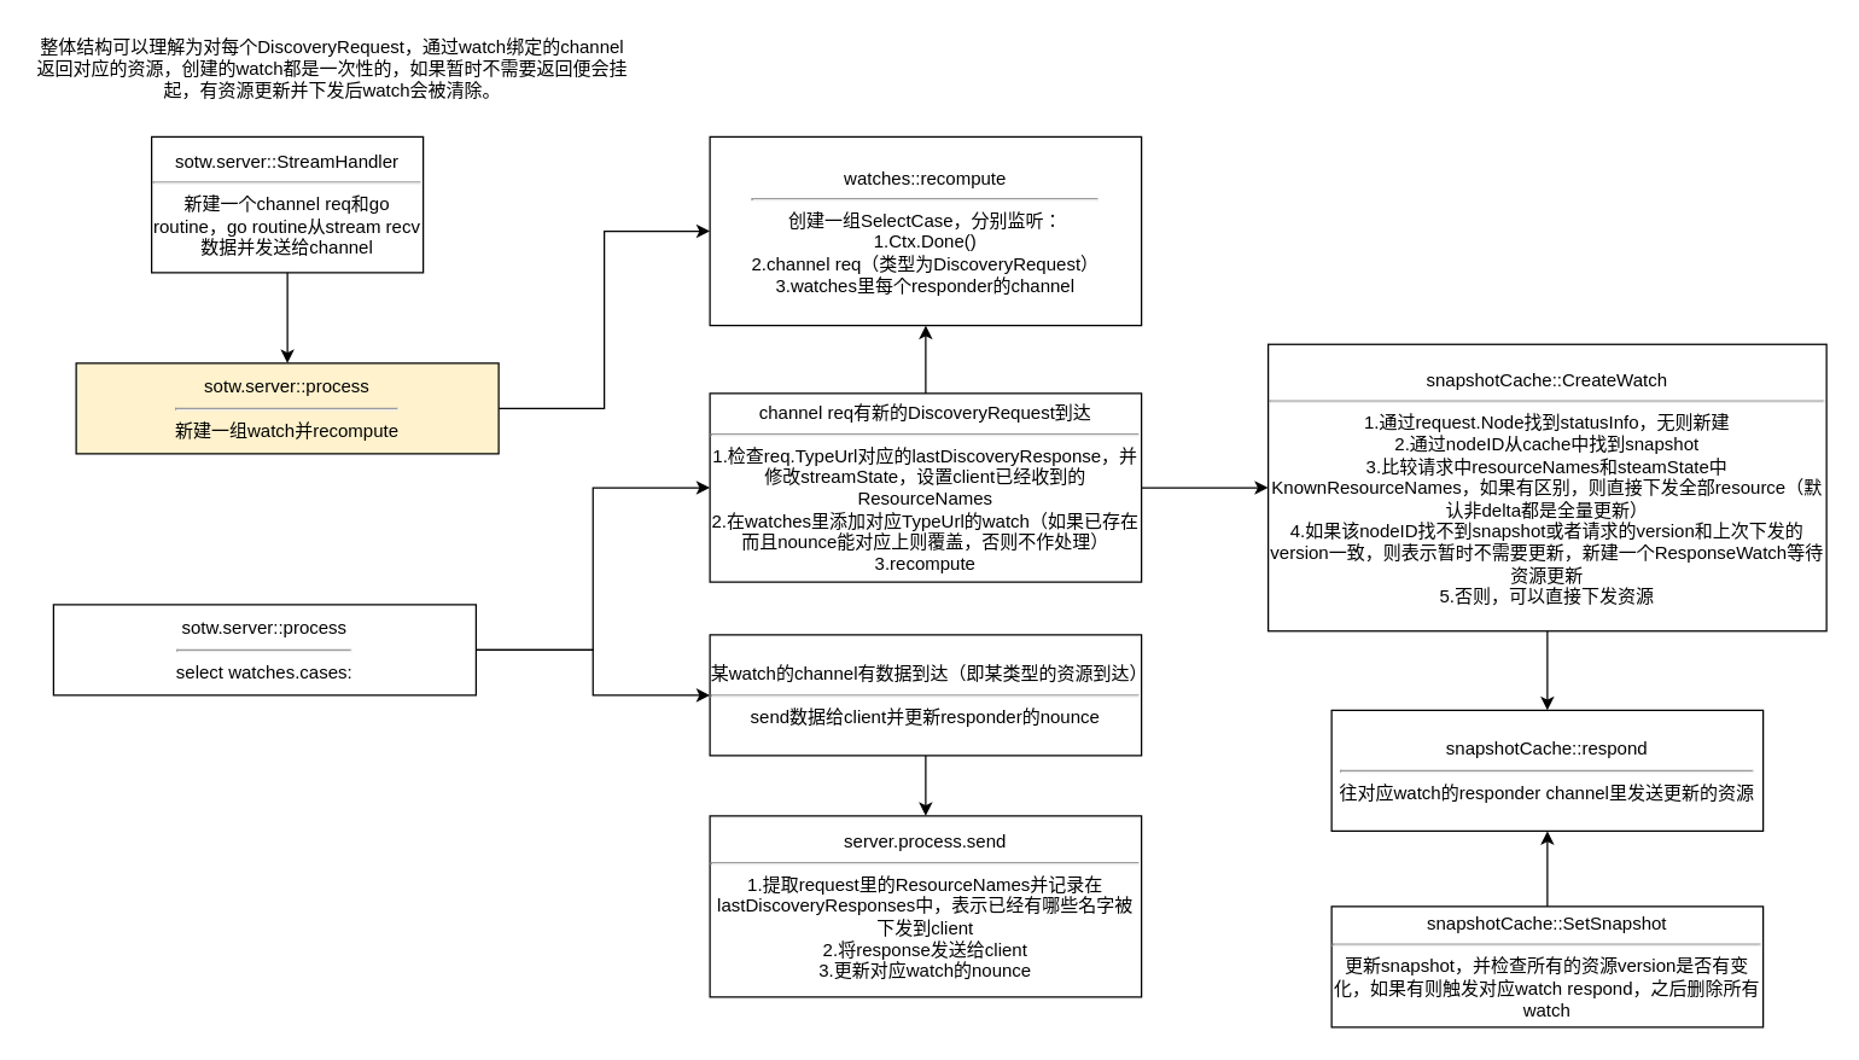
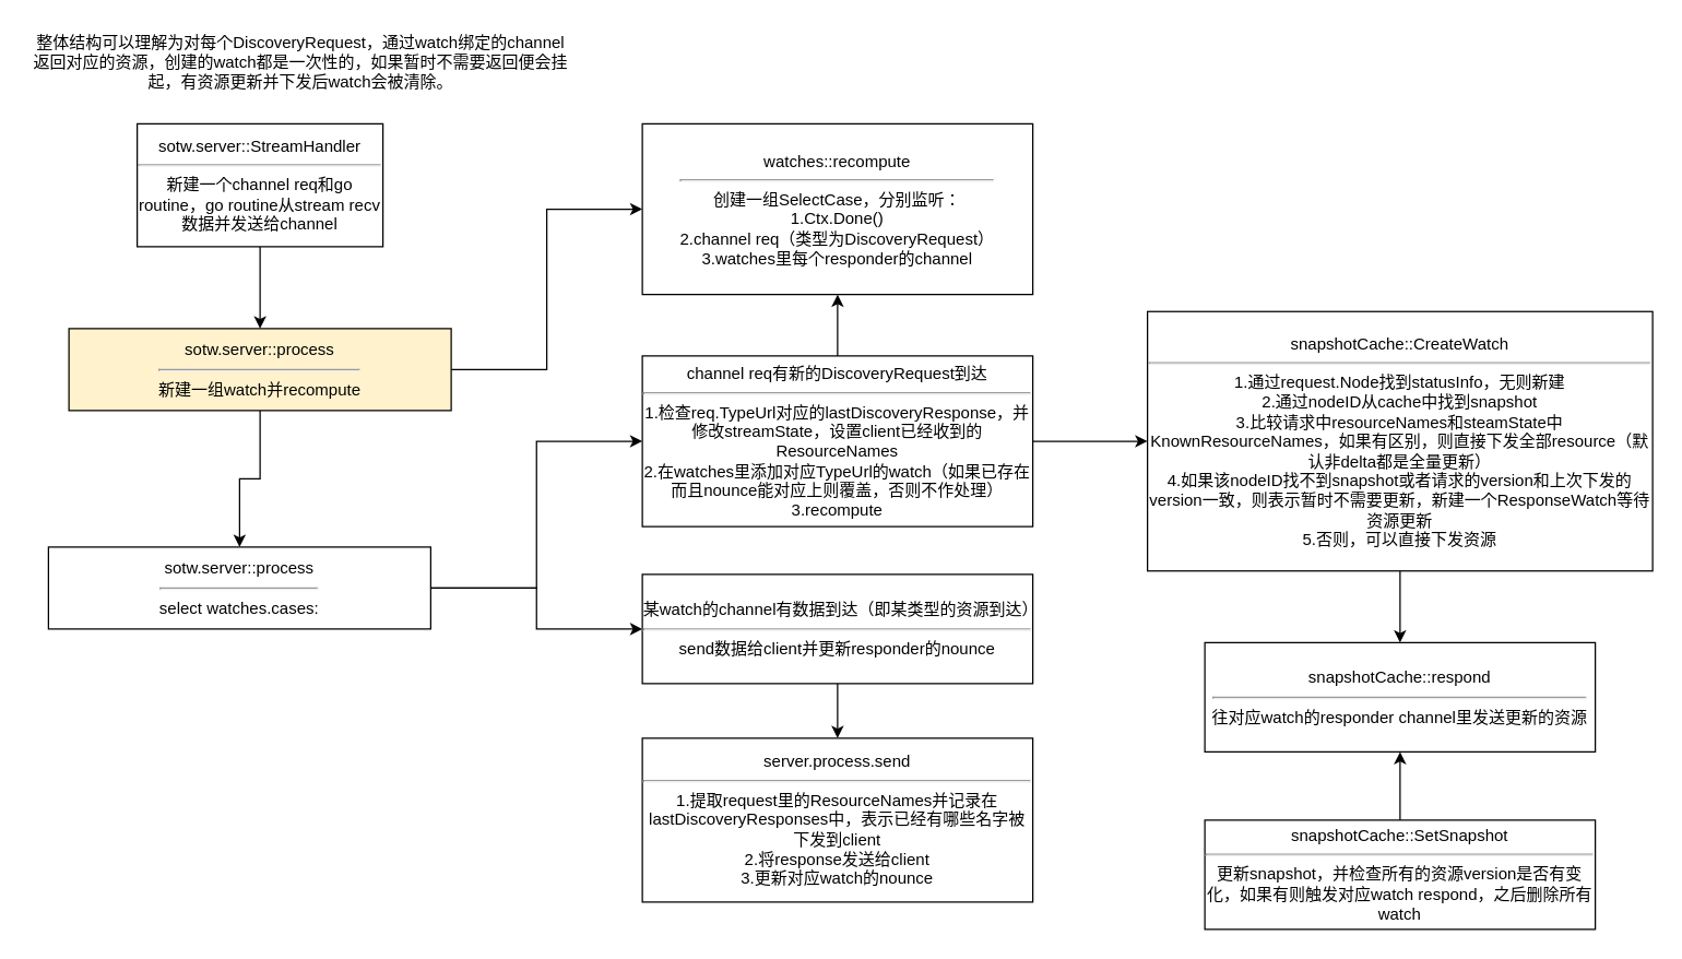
+ <mxCell id="5" value="" style="edgeStyle=orthogonalEdgeStyle;rounded=0;orthogonalLoop=1;jettySize=auto;html=1;" edge="1" parent="1" source="6" target="10"><mxGeometry relative="1" as="geometry" /></mxCell>
